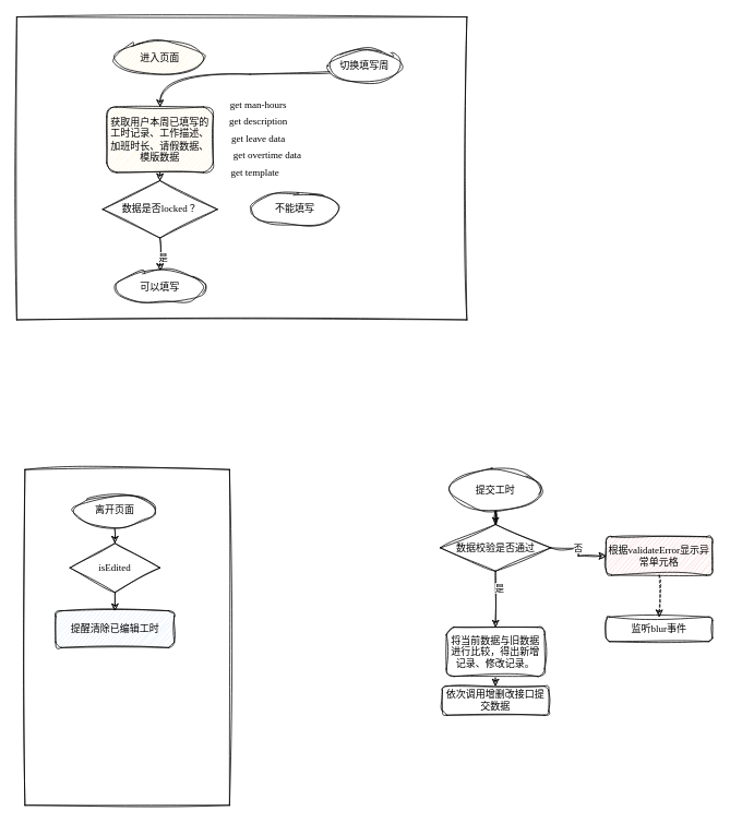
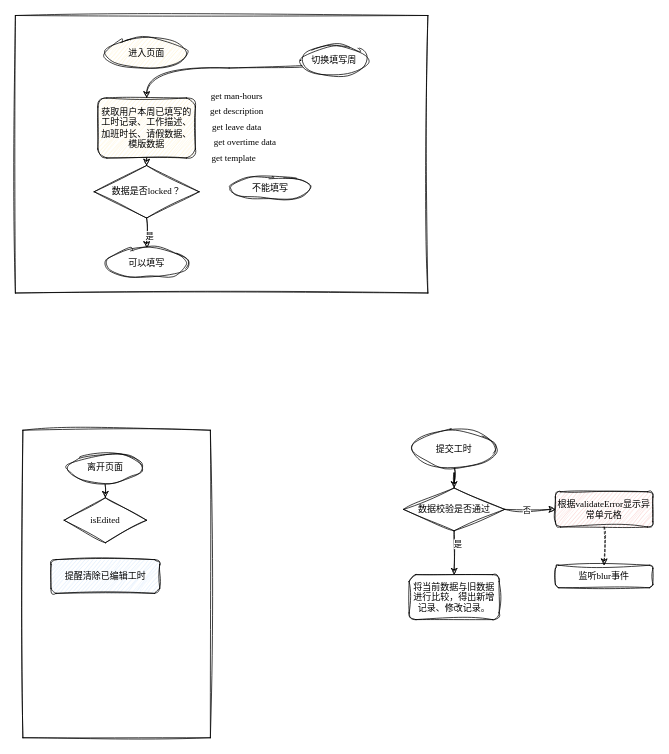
- <mxCell id="12" value="不能填写" style="ellipse;whiteSpace=wrap;html=1;sketch=1;hachureGap=4;jiggle=2;curveFitting=1;fontFamily=Architects Daughter;fontSource=https%3A%2F%2Ffonts.googleapis.com%2Fcss%3Ffamily%3DArchitects%2BDaughter;" parent="1" vertex="1"><mxGeometry x="305" y="235" width="110" height="40" as="geometry" /></mxCell>
+ <mxCell id="12" value="不能填写" style="ellipse;whiteSpace=wrap;html=1;sketch=1;hachureGap=4;jiggle=2;curveFitting=1;fontFamily=Architects Daughter;fontSource=https%3A%2F%2Ffonts.googleapis.com%2Fcss%3Ffamily%3DArchitects%2BDaughter;" parent="1" vertex="1"><mxGeometry x="305" y="235" width="110" height="30" as="geometry" /></mxCell>
- <mxCell id="33" value="数据校验是否通过" style="rhombus;whiteSpace=wrap;html=1;sketch=1;hachureGap=4;jiggle=2;curveFitting=1;fontFamily=Architects Daughter;fontSource=https%3A%2F%2Ffonts.googleapis.com%2Fcss%3Ffamily%3DArchitects%2BDaughter;" vertex="1" parent="1"><mxGeometry x="537.5" y="640" width="135" height="57" as="geometry" /></mxCell>
+ <mxCell id="33" value="数据校验是否通过" style="rhombus;whiteSpace=wrap;html=1;sketch=1;hachureGap=4;jiggle=2;curveFitting=1;fontFamily=Architects Daughter;fontSource=https%3A%2F%2Ffonts.googleapis.com%2Fcss%3Ffamily%3DArchitects%2BDaughter;" vertex="1" parent="1"><mxGeometry x="537.5" y="650" width="135" height="57" as="geometry" /></mxCell>
- <mxCell id="21" style="edgeStyle=orthogonalEdgeStyle;rounded=0;sketch=1;hachureGap=4;jiggle=2;curveFitting=1;orthogonalLoop=1;jettySize=auto;html=1;exitX=0.5;exitY=1;exitDx=0;exitDy=0;entryX=0.5;entryY=0;entryDx=0;entryDy=0;fontFamily=Architects Daughter;fontSource=https%3A%2F%2Ffonts.googleapis.com%2Fcss%3Ffamily%3DArchitects%2BDaughter;" edge="1" parent="1" source="22" target="23"><mxGeometry relative="1" as="geometry" /></mxCell>
- <mxCell id="26" style="edgeStyle=orthogonalEdgeStyle;rounded=0;sketch=1;hachureGap=4;jiggle=2;curveFitting=1;orthogonalLoop=1;jettySize=auto;html=1;exitX=0.5;exitY=1;exitDx=0;exitDy=0;entryX=0.5;entryY=0;entryDx=0;entryDy=0;fontFamily=Architects Daughter;fontSource=https%3A%2F%2Ffonts.googleapis.com%2Fcss%3Ffamily%3DArchitects%2BDaughter;" edge="1" parent="1" source="27" target="28"><mxGeometry relative="1" as="geometry" /></mxCell>
- <mxCell id="28" value="依次调用增删改接口提交数据" style="rounded=1;whiteSpace=wrap;html=1;sketch=1;hachureGap=4;jiggle=2;curveFitting=1;fontFamily=Architects Daughter;fontSource=https%3A%2F%2Ffonts.googleapis.com%2Fcss%3Ffamily%3DArchitects%2BDaughter;" vertex="1" parent="1"><mxGeometry x="540" y="837.5" width="130" height="35.5" as="geometry" /></mxCell>
